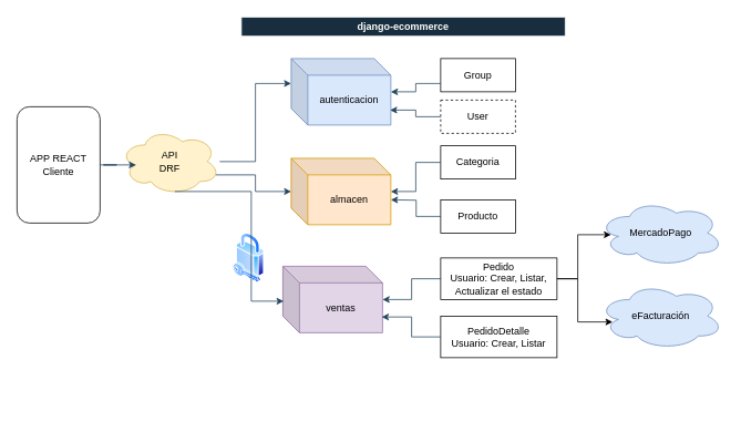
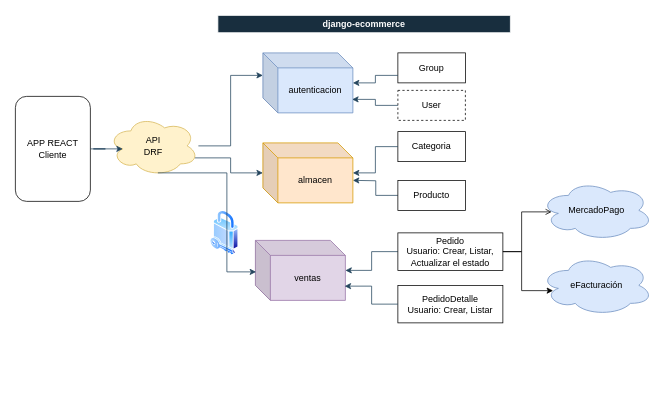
- <mxCell id="26" style="edgeStyle=orthogonalEdgeStyle;rounded=0;orthogonalLoop=1;jettySize=auto;html=1;entryX=0.1;entryY=0.525;entryDx=0;entryDy=0;entryPerimeter=0;" edge="1" parent="1" source="11" target="25"><mxGeometry relative="1" as="geometry" /></mxCell>
+ <mxCell id="26" style="edgeStyle=orthogonalEdgeStyle;rounded=0;orthogonalLoop=1;jettySize=auto;html=1;entryX=0.1;entryY=0.525;entryDx=0;entryDy=0;entryPerimeter=0;endArrow=open;" edge="1" parent="1" source="11" target="25"><mxGeometry relative="1" as="geometry" /></mxCell>
